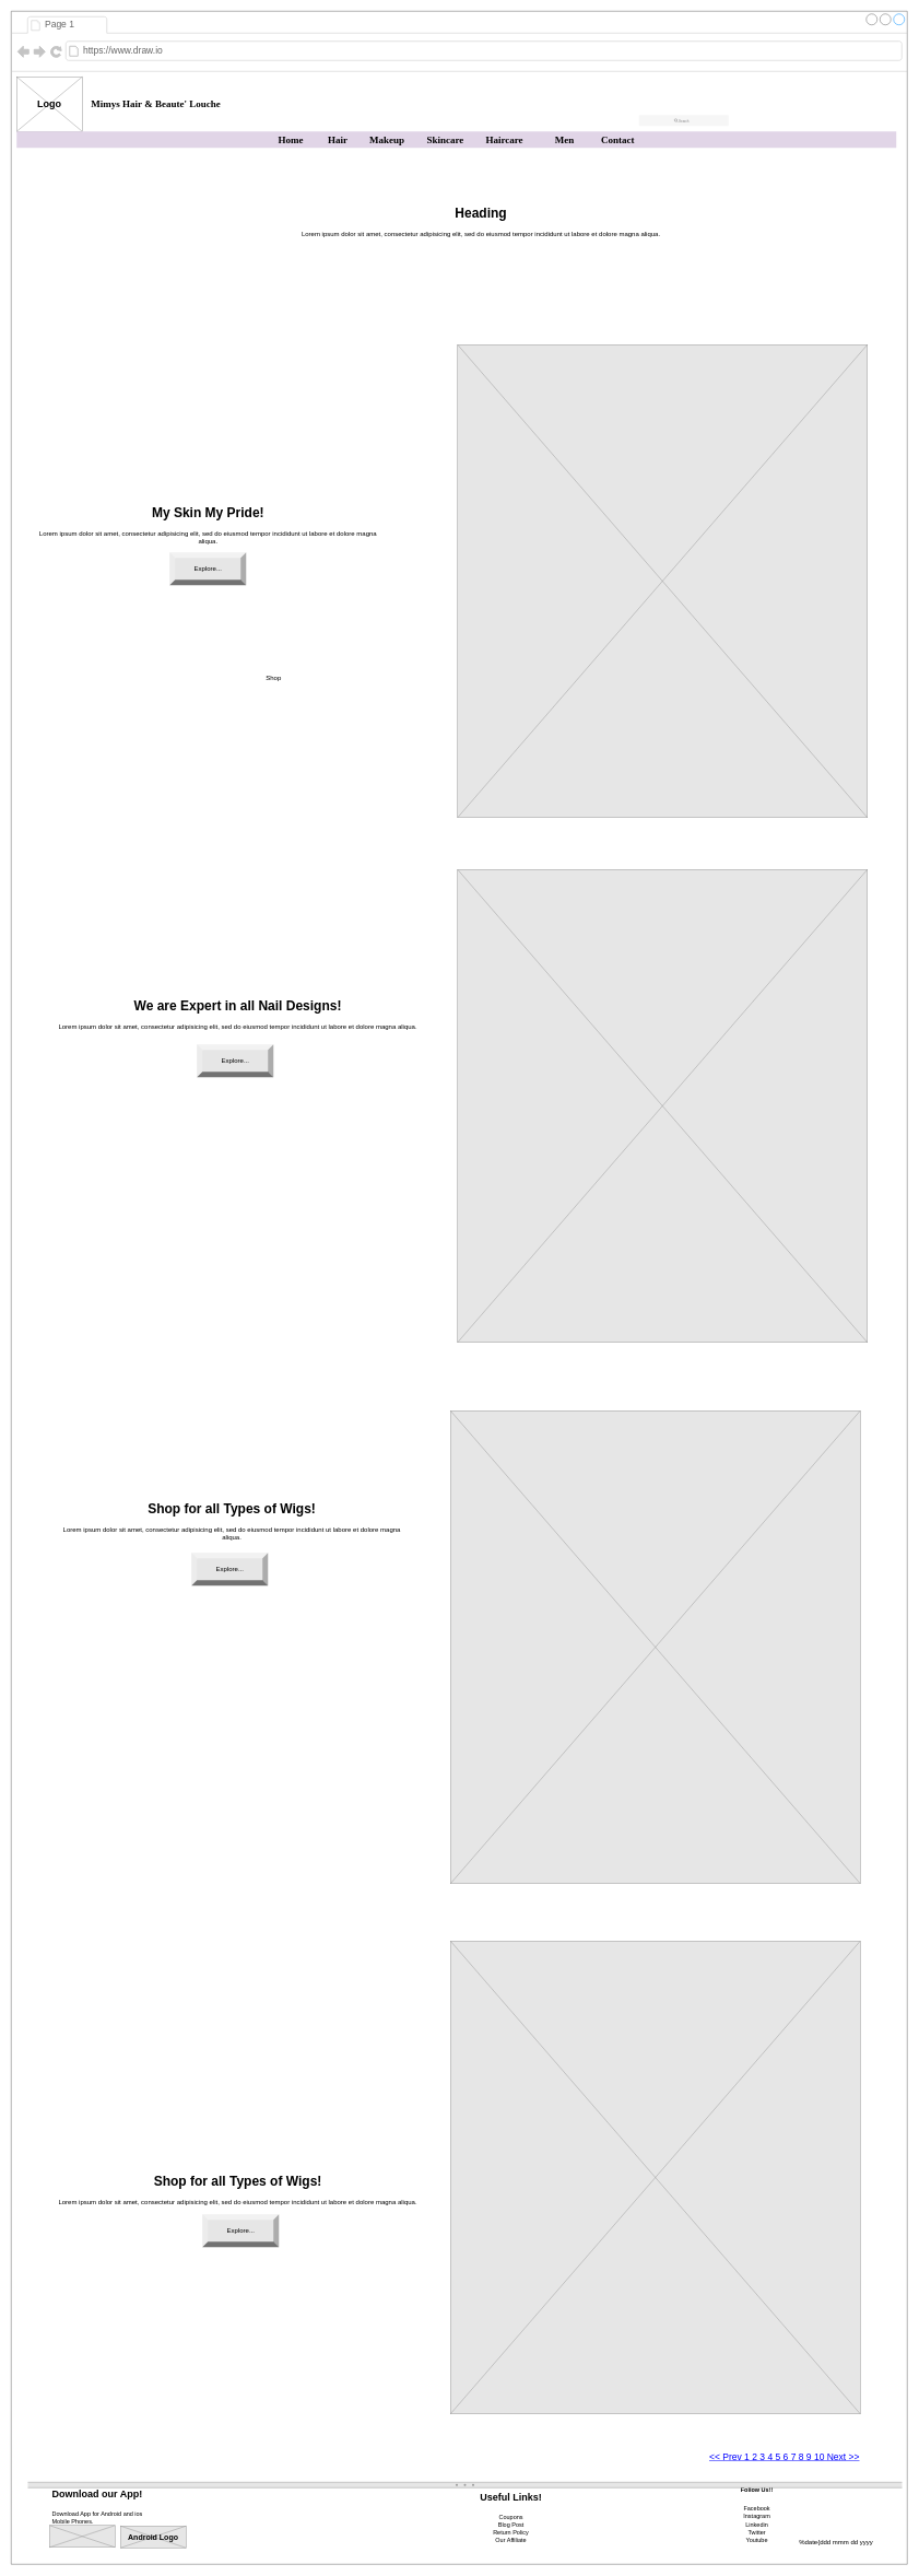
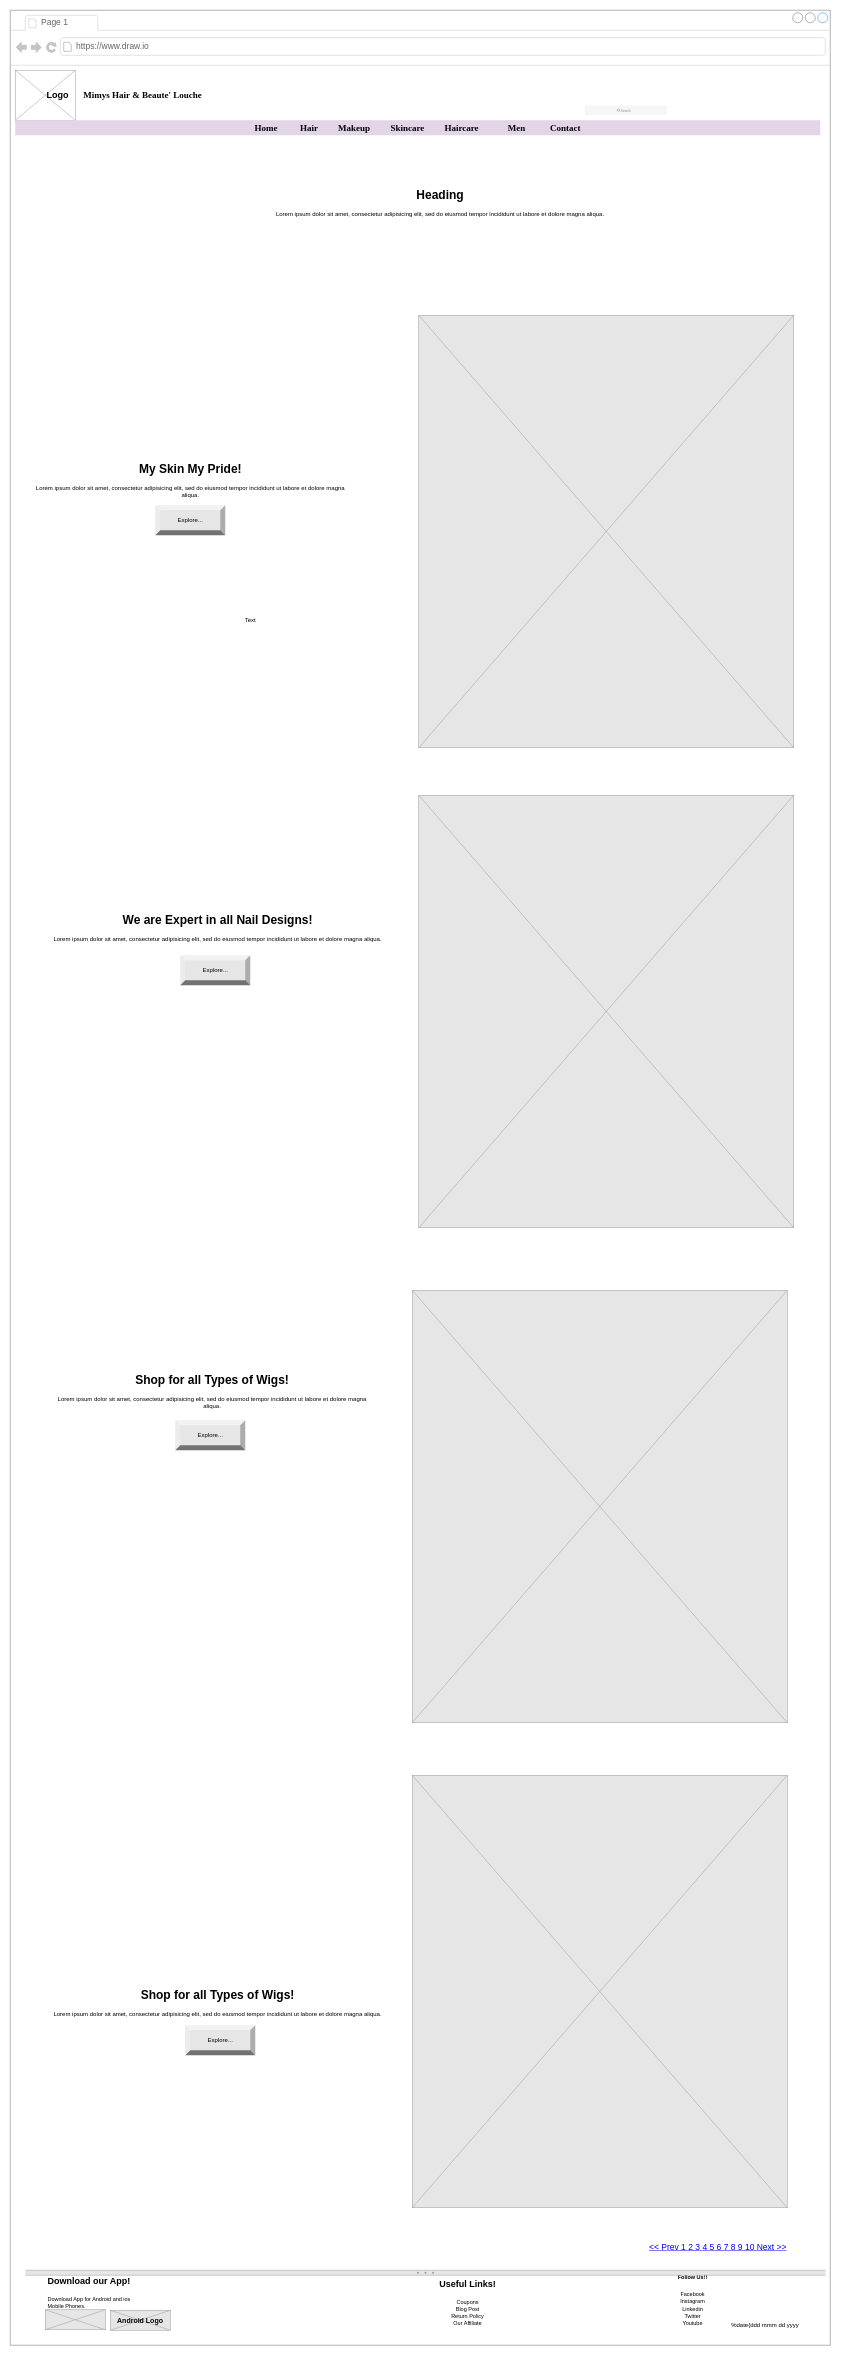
- <mxCell id="7" value="&lt;font style=&quot;font-size: 18px&quot;&gt;&lt;b&gt;Logo&lt;/b&gt;&lt;/font&gt;" style="text;html=1;strokeColor=none;fillColor=none;align=center;verticalAlign=middle;whiteSpace=wrap;rounded=0;" parent="3" vertex="1"><mxGeometry x="50" y="160" width="40" height="20" as="geometry" /></mxCell>
+ <mxCell id="7" value="&lt;font style=&quot;font-size: 18px&quot;&gt;&lt;b&gt;Logo&lt;/b&gt;&lt;/font&gt;" style="text;html=1;strokeColor=none;fillColor=none;align=center;verticalAlign=middle;whiteSpace=wrap;rounded=0;" parent="3" vertex="1"><mxGeometry x="75" y="160" width="40" height="20" as="geometry" /></mxCell>
- <mxCell id="35" value="Shop" style="text;html=1;resizable=0;autosize=1;align=center;verticalAlign=middle;points=[];fillColor=none;strokeColor=none;rounded=0;" parent="2" vertex="1"><mxGeometry x="460" y="1210" width="40" height="20" as="geometry" /></mxCell>
+ <mxCell id="35" value="Text" style="text;html=1;resizable=0;autosize=1;align=center;verticalAlign=middle;points=[];fillColor=none;strokeColor=none;rounded=0;" parent="2" vertex="1"><mxGeometry x="460" y="1210" width="40" height="20" as="geometry" /></mxCell>
